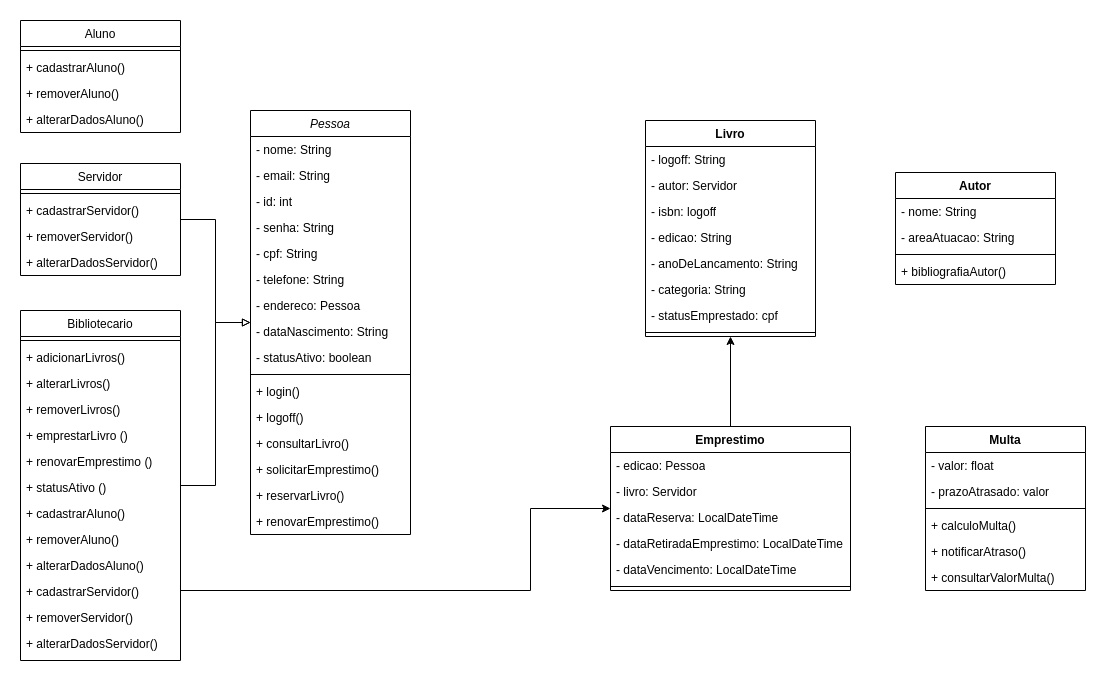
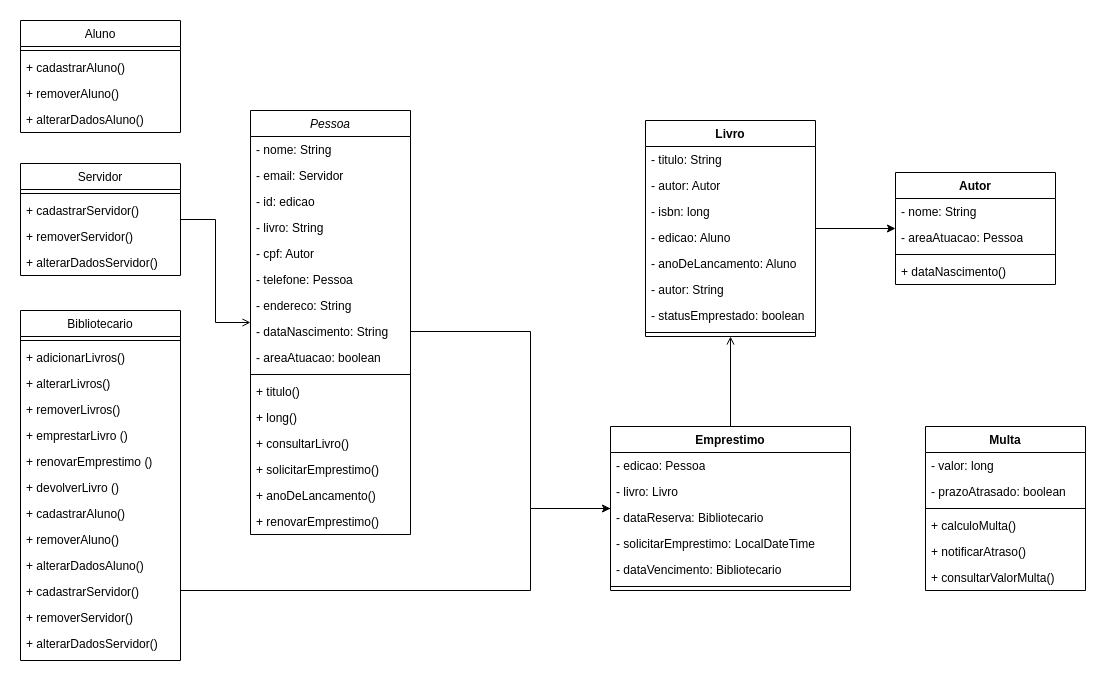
- <mxCell id="48" value="- logoff: String" style="text;strokeColor=none;fillColor=none;align=left;verticalAlign=top;spacingLeft=4;spacingRight=4;overflow=hidden;rotatable=0;points=[[0,0.5],[1,0.5]];portConstraint=eastwest;whiteSpace=wrap;html=1;" parent="47" vertex="1"><mxGeometry y="26" width="170" height="26" as="geometry" /></mxCell>
+ <mxCell id="48" value="- titulo: String" style="text;strokeColor=none;fillColor=none;align=left;verticalAlign=top;spacingLeft=4;spacingRight=4;overflow=hidden;rotatable=0;points=[[0,0.5],[1,0.5]];portConstraint=eastwest;whiteSpace=wrap;html=1;" parent="47" vertex="1"><mxGeometry y="26" width="170" height="26" as="geometry" /></mxCell>
- <mxCell id="4" value="- email: String" style="text;align=left;verticalAlign=top;spacingLeft=4;spacingRight=4;overflow=hidden;rotatable=0;points=[[0,0.5],[1,0.5]];portConstraint=eastwest;rounded=0;shadow=0;html=0;" parent="2" vertex="1"><mxGeometry y="52" width="160" height="26" as="geometry" /></mxCell>
+ <mxCell id="4" value="- email: Servidor" style="text;align=left;verticalAlign=top;spacingLeft=4;spacingRight=4;overflow=hidden;rotatable=0;points=[[0,0.5],[1,0.5]];portConstraint=eastwest;rounded=0;shadow=0;html=0;" parent="2" vertex="1"><mxGeometry y="52" width="160" height="26" as="geometry" /></mxCell>
- <mxCell id="49" value="-&amp;nbsp;autor: Servidor" style="text;strokeColor=none;fillColor=none;align=left;verticalAlign=top;spacingLeft=4;spacingRight=4;overflow=hidden;rotatable=0;points=[[0,0.5],[1,0.5]];portConstraint=eastwest;whiteSpace=wrap;html=1;" parent="47" vertex="1"><mxGeometry y="52" width="170" height="26" as="geometry" /></mxCell>
+ <mxCell id="49" value="-&amp;nbsp;autor: Autor" style="text;strokeColor=none;fillColor=none;align=left;verticalAlign=top;spacingLeft=4;spacingRight=4;overflow=hidden;rotatable=0;points=[[0,0.5],[1,0.5]];portConstraint=eastwest;whiteSpace=wrap;html=1;" parent="47" vertex="1"><mxGeometry y="52" width="170" height="26" as="geometry" /></mxCell>
- <mxCell id="5" value="- id: int" style="text;align=left;verticalAlign=top;spacingLeft=4;spacingRight=4;overflow=hidden;rotatable=0;points=[[0,0.5],[1,0.5]];portConstraint=eastwest;rounded=0;shadow=0;html=0;" parent="2" vertex="1"><mxGeometry y="78" width="160" height="26" as="geometry" /></mxCell>
+ <mxCell id="5" value="- id: edicao" style="text;align=left;verticalAlign=top;spacingLeft=4;spacingRight=4;overflow=hidden;rotatable=0;points=[[0,0.5],[1,0.5]];portConstraint=eastwest;rounded=0;shadow=0;html=0;" parent="2" vertex="1"><mxGeometry y="78" width="160" height="26" as="geometry" /></mxCell>
- <mxCell id="50" value="- isbn: logoff" style="text;strokeColor=none;fillColor=none;align=left;verticalAlign=top;spacingLeft=4;spacingRight=4;overflow=hidden;rotatable=0;points=[[0,0.5],[1,0.5]];portConstraint=eastwest;whiteSpace=wrap;html=1;" parent="47" vertex="1"><mxGeometry y="78" width="170" height="26" as="geometry" /></mxCell>
+ <mxCell id="50" value="- isbn: long" style="text;strokeColor=none;fillColor=none;align=left;verticalAlign=top;spacingLeft=4;spacingRight=4;overflow=hidden;rotatable=0;points=[[0,0.5],[1,0.5]];portConstraint=eastwest;whiteSpace=wrap;html=1;" parent="47" vertex="1"><mxGeometry y="78" width="170" height="26" as="geometry" /></mxCell>
- <mxCell id="6" value="- senha: String" style="text;align=left;verticalAlign=top;spacingLeft=4;spacingRight=4;overflow=hidden;rotatable=0;points=[[0,0.5],[1,0.5]];portConstraint=eastwest;rounded=0;shadow=0;html=0;" parent="2" vertex="1"><mxGeometry y="104" width="160" height="26" as="geometry" /></mxCell>
+ <mxCell id="6" value="- livro: String" style="text;align=left;verticalAlign=top;spacingLeft=4;spacingRight=4;overflow=hidden;rotatable=0;points=[[0,0.5],[1,0.5]];portConstraint=eastwest;rounded=0;shadow=0;html=0;" parent="2" vertex="1"><mxGeometry y="104" width="160" height="26" as="geometry" /></mxCell>
+ <mxCell id="46" style="edgeStyle=orthogonalEdgeStyle;rounded=0;orthogonalLoop=1;jettySize=auto;html=1;" parent="1" source="47" target="56" edge="1"><mxGeometry relative="1" as="geometry" /></mxCell>
- <mxCell id="51" value="- edicao: String" style="text;strokeColor=none;fillColor=none;align=left;verticalAlign=top;spacingLeft=4;spacingRight=4;overflow=hidden;rotatable=0;points=[[0,0.5],[1,0.5]];portConstraint=eastwest;whiteSpace=wrap;html=1;" parent="47" vertex="1"><mxGeometry y="104" width="170" height="26" as="geometry" /></mxCell>
+ <mxCell id="51" value="- edicao: Aluno" style="text;strokeColor=none;fillColor=none;align=left;verticalAlign=top;spacingLeft=4;spacingRight=4;overflow=hidden;rotatable=0;points=[[0,0.5],[1,0.5]];portConstraint=eastwest;whiteSpace=wrap;html=1;" parent="47" vertex="1"><mxGeometry y="104" width="170" height="26" as="geometry" /></mxCell>
- <mxCell id="58" value="- areaAtuacao: String" style="text;strokeColor=none;fillColor=none;align=left;verticalAlign=top;spacingLeft=4;spacingRight=4;overflow=hidden;rotatable=0;points=[[0,0.5],[1,0.5]];portConstraint=eastwest;whiteSpace=wrap;html=1;" parent="56" vertex="1"><mxGeometry y="52" width="160" height="26" as="geometry" /></mxCell>
+ <mxCell id="58" value="- areaAtuacao: Pessoa" style="text;strokeColor=none;fillColor=none;align=left;verticalAlign=top;spacingLeft=4;spacingRight=4;overflow=hidden;rotatable=0;points=[[0,0.5],[1,0.5]];portConstraint=eastwest;whiteSpace=wrap;html=1;" parent="56" vertex="1"><mxGeometry y="52" width="160" height="26" as="geometry" /></mxCell>
- <mxCell id="7" value="- cpf: String" style="text;align=left;verticalAlign=top;spacingLeft=4;spacingRight=4;overflow=hidden;rotatable=0;points=[[0,0.5],[1,0.5]];portConstraint=eastwest;rounded=0;shadow=0;html=0;" parent="2" vertex="1"><mxGeometry y="130" width="160" height="26" as="geometry" /></mxCell>
+ <mxCell id="7" value="- cpf: Autor" style="text;align=left;verticalAlign=top;spacingLeft=4;spacingRight=4;overflow=hidden;rotatable=0;points=[[0,0.5],[1,0.5]];portConstraint=eastwest;rounded=0;shadow=0;html=0;" parent="2" vertex="1"><mxGeometry y="130" width="160" height="26" as="geometry" /></mxCell>
- <mxCell id="52" value="- anoDeLancamento: String" style="text;strokeColor=none;fillColor=none;align=left;verticalAlign=top;spacingLeft=4;spacingRight=4;overflow=hidden;rotatable=0;points=[[0,0.5],[1,0.5]];portConstraint=eastwest;whiteSpace=wrap;html=1;" parent="47" vertex="1"><mxGeometry y="130" width="170" height="26" as="geometry" /></mxCell>
+ <mxCell id="52" value="- anoDeLancamento: Aluno" style="text;strokeColor=none;fillColor=none;align=left;verticalAlign=top;spacingLeft=4;spacingRight=4;overflow=hidden;rotatable=0;points=[[0,0.5],[1,0.5]];portConstraint=eastwest;whiteSpace=wrap;html=1;" parent="47" vertex="1"><mxGeometry y="130" width="170" height="26" as="geometry" /></mxCell>
- <mxCell id="60" value="+ bibliografiaAutor()" style="text;strokeColor=none;fillColor=none;align=left;verticalAlign=top;spacingLeft=4;spacingRight=4;overflow=hidden;rotatable=0;points=[[0,0.5],[1,0.5]];portConstraint=eastwest;whiteSpace=wrap;html=1;" parent="56" vertex="1"><mxGeometry y="86" width="160" height="26" as="geometry" /></mxCell>
+ <mxCell id="60" value="+ dataNascimento()" style="text;strokeColor=none;fillColor=none;align=left;verticalAlign=top;spacingLeft=4;spacingRight=4;overflow=hidden;rotatable=0;points=[[0,0.5],[1,0.5]];portConstraint=eastwest;whiteSpace=wrap;html=1;" parent="56" vertex="1"><mxGeometry y="86" width="160" height="26" as="geometry" /></mxCell>
- <mxCell id="8" value="- telefone: String" style="text;align=left;verticalAlign=top;spacingLeft=4;spacingRight=4;overflow=hidden;rotatable=0;points=[[0,0.5],[1,0.5]];portConstraint=eastwest;rounded=0;shadow=0;html=0;" parent="2" vertex="1"><mxGeometry y="156" width="160" height="26" as="geometry" /></mxCell>
+ <mxCell id="8" value="- telefone: Pessoa" style="text;align=left;verticalAlign=top;spacingLeft=4;spacingRight=4;overflow=hidden;rotatable=0;points=[[0,0.5],[1,0.5]];portConstraint=eastwest;rounded=0;shadow=0;html=0;" parent="2" vertex="1"><mxGeometry y="156" width="160" height="26" as="geometry" /></mxCell>
- <mxCell id="53" value="- categoria: String" style="text;strokeColor=none;fillColor=none;align=left;verticalAlign=top;spacingLeft=4;spacingRight=4;overflow=hidden;rotatable=0;points=[[0,0.5],[1,0.5]];portConstraint=eastwest;whiteSpace=wrap;html=1;" parent="47" vertex="1"><mxGeometry y="156" width="170" height="26" as="geometry" /></mxCell>
+ <mxCell id="53" value="- autor: String" style="text;strokeColor=none;fillColor=none;align=left;verticalAlign=top;spacingLeft=4;spacingRight=4;overflow=hidden;rotatable=0;points=[[0,0.5],[1,0.5]];portConstraint=eastwest;whiteSpace=wrap;html=1;" parent="47" vertex="1"><mxGeometry y="156" width="170" height="26" as="geometry" /></mxCell>
- <mxCell id="9" value="- endereco: Pessoa" style="text;align=left;verticalAlign=top;spacingLeft=4;spacingRight=4;overflow=hidden;rotatable=0;points=[[0,0.5],[1,0.5]];portConstraint=eastwest;rounded=0;shadow=0;html=0;" parent="2" vertex="1"><mxGeometry y="182" width="160" height="26" as="geometry" /></mxCell>
+ <mxCell id="9" value="- endereco: String" style="text;align=left;verticalAlign=top;spacingLeft=4;spacingRight=4;overflow=hidden;rotatable=0;points=[[0,0.5],[1,0.5]];portConstraint=eastwest;rounded=0;shadow=0;html=0;" parent="2" vertex="1"><mxGeometry y="182" width="160" height="26" as="geometry" /></mxCell>
- <mxCell id="54" value="- statusEmprestado: cpf" style="text;strokeColor=none;fillColor=none;align=left;verticalAlign=top;spacingLeft=4;spacingRight=4;overflow=hidden;rotatable=0;points=[[0,0.5],[1,0.5]];portConstraint=eastwest;whiteSpace=wrap;html=1;" parent="47" vertex="1"><mxGeometry y="182" width="170" height="26" as="geometry" /></mxCell>
+ <mxCell id="54" value="- statusEmprestado: boolean" style="text;strokeColor=none;fillColor=none;align=left;verticalAlign=top;spacingLeft=4;spacingRight=4;overflow=hidden;rotatable=0;points=[[0,0.5],[1,0.5]];portConstraint=eastwest;whiteSpace=wrap;html=1;" parent="47" vertex="1"><mxGeometry y="182" width="170" height="26" as="geometry" /></mxCell>
- <mxCell id="24" style="edgeStyle=orthogonalEdgeStyle;rounded=0;orthogonalLoop=1;jettySize=auto;html=1;endArrow=block;endFill=0;" parent="1" source="25" target="2" edge="1"><mxGeometry relative="1" as="geometry" /></mxCell>
+ <mxCell id="24" style="edgeStyle=orthogonalEdgeStyle;rounded=0;orthogonalLoop=1;jettySize=auto;html=1;endArrow=open;endFill=0;" parent="1" source="25" target="2" edge="1"><mxGeometry relative="1" as="geometry" /></mxCell>
- <mxCell id="61" style="edgeStyle=orthogonalEdgeStyle;rounded=0;orthogonalLoop=1;jettySize=auto;html=1;" parent="1" source="62" target="47" edge="1"><mxGeometry relative="1" as="geometry" /></mxCell>
+ <mxCell id="61" style="edgeStyle=orthogonalEdgeStyle;rounded=0;orthogonalLoop=1;jettySize=auto;html=1;endArrow=open;" parent="1" source="62" target="47" edge="1"><mxGeometry relative="1" as="geometry" /></mxCell>
- <mxCell id="11" value="- statusAtivo: boolean" style="text;align=left;verticalAlign=top;spacingLeft=4;spacingRight=4;overflow=hidden;rotatable=0;points=[[0,0.5],[1,0.5]];portConstraint=eastwest;rounded=0;shadow=0;html=0;" parent="2" vertex="1"><mxGeometry y="234" width="160" height="26" as="geometry" /></mxCell>
+ <mxCell id="11" value="- areaAtuacao: boolean" style="text;align=left;verticalAlign=top;spacingLeft=4;spacingRight=4;overflow=hidden;rotatable=0;points=[[0,0.5],[1,0.5]];portConstraint=eastwest;rounded=0;shadow=0;html=0;" parent="2" vertex="1"><mxGeometry y="234" width="160" height="26" as="geometry" /></mxCell>
+ <mxCell id="76" style="edgeStyle=orthogonalEdgeStyle;rounded=0;orthogonalLoop=1;jettySize=auto;html=1;" parent="1" source="10" target="62" edge="1"><mxGeometry relative="1" as="geometry"><Array as="points"><mxPoint x="530" y="331" /><mxPoint x="530" y="508" /></Array></mxGeometry></mxCell>
- <mxCell id="13" value="+ login()" style="text;align=left;verticalAlign=top;spacingLeft=4;spacingRight=4;overflow=hidden;rotatable=0;points=[[0,0.5],[1,0.5]];portConstraint=eastwest;" parent="2" vertex="1"><mxGeometry y="268" width="160" height="26" as="geometry" /></mxCell>
+ <mxCell id="13" value="+ titulo()" style="text;align=left;verticalAlign=top;spacingLeft=4;spacingRight=4;overflow=hidden;rotatable=0;points=[[0,0.5],[1,0.5]];portConstraint=eastwest;" parent="2" vertex="1"><mxGeometry y="268" width="160" height="26" as="geometry" /></mxCell>
- <mxCell id="14" value="+ logoff()" style="text;align=left;verticalAlign=top;spacingLeft=4;spacingRight=4;overflow=hidden;rotatable=0;points=[[0,0.5],[1,0.5]];portConstraint=eastwest;" parent="2" vertex="1"><mxGeometry y="294" width="160" height="26" as="geometry" /></mxCell>
+ <mxCell id="14" value="+ long()" style="text;align=left;verticalAlign=top;spacingLeft=4;spacingRight=4;overflow=hidden;rotatable=0;points=[[0,0.5],[1,0.5]];portConstraint=eastwest;" parent="2" vertex="1"><mxGeometry y="294" width="160" height="26" as="geometry" /></mxCell>
- <mxCell id="30" style="edgeStyle=orthogonalEdgeStyle;rounded=0;orthogonalLoop=1;jettySize=auto;html=1;endArrow=block;endFill=0;" parent="1" source="32" target="2" edge="1"><mxGeometry relative="1" as="geometry" /></mxCell>
- <mxCell id="70" value="- valor: float" style="text;strokeColor=none;fillColor=none;align=left;verticalAlign=top;spacingLeft=4;spacingRight=4;overflow=hidden;rotatable=0;points=[[0,0.5],[1,0.5]];portConstraint=eastwest;whiteSpace=wrap;html=1;" parent="69" vertex="1"><mxGeometry y="26" width="160" height="26" as="geometry" /></mxCell>
+ <mxCell id="70" value="- valor: long" style="text;strokeColor=none;fillColor=none;align=left;verticalAlign=top;spacingLeft=4;spacingRight=4;overflow=hidden;rotatable=0;points=[[0,0.5],[1,0.5]];portConstraint=eastwest;whiteSpace=wrap;html=1;" parent="69" vertex="1"><mxGeometry y="26" width="160" height="26" as="geometry" /></mxCell>
- <mxCell id="39" value="+ statusAtivo ()" style="text;align=left;verticalAlign=top;spacingLeft=4;spacingRight=4;overflow=hidden;rotatable=0;points=[[0,0.5],[1,0.5]];portConstraint=eastwest;" parent="32" vertex="1"><mxGeometry y="164" width="160" height="26" as="geometry" /></mxCell>
+ <mxCell id="39" value="+ devolverLivro ()" style="text;align=left;verticalAlign=top;spacingLeft=4;spacingRight=4;overflow=hidden;rotatable=0;points=[[0,0.5],[1,0.5]];portConstraint=eastwest;" parent="32" vertex="1"><mxGeometry y="164" width="160" height="26" as="geometry" /></mxCell>
- <mxCell id="64" value="- livro: Servidor" style="text;strokeColor=none;fillColor=none;align=left;verticalAlign=top;spacingLeft=4;spacingRight=4;overflow=hidden;rotatable=0;points=[[0,0.5],[1,0.5]];portConstraint=eastwest;whiteSpace=wrap;html=1;" parent="62" vertex="1"><mxGeometry y="52" width="240" height="26" as="geometry" /></mxCell>
+ <mxCell id="64" value="- livro: Livro" style="text;strokeColor=none;fillColor=none;align=left;verticalAlign=top;spacingLeft=4;spacingRight=4;overflow=hidden;rotatable=0;points=[[0,0.5],[1,0.5]];portConstraint=eastwest;whiteSpace=wrap;html=1;" parent="62" vertex="1"><mxGeometry y="52" width="240" height="26" as="geometry" /></mxCell>
- <mxCell id="71" value="- prazoAtrasado: valor" style="text;strokeColor=none;fillColor=none;align=left;verticalAlign=top;spacingLeft=4;spacingRight=4;overflow=hidden;rotatable=0;points=[[0,0.5],[1,0.5]];portConstraint=eastwest;whiteSpace=wrap;html=1;" parent="69" vertex="1"><mxGeometry y="52" width="160" height="26" as="geometry" /></mxCell>
+ <mxCell id="71" value="- prazoAtrasado: boolean" style="text;strokeColor=none;fillColor=none;align=left;verticalAlign=top;spacingLeft=4;spacingRight=4;overflow=hidden;rotatable=0;points=[[0,0.5],[1,0.5]];portConstraint=eastwest;whiteSpace=wrap;html=1;" parent="69" vertex="1"><mxGeometry y="52" width="160" height="26" as="geometry" /></mxCell>
- <mxCell id="17" value="+ reservarLivro()" style="text;align=left;verticalAlign=top;spacingLeft=4;spacingRight=4;overflow=hidden;rotatable=0;points=[[0,0.5],[1,0.5]];portConstraint=eastwest;" parent="2" vertex="1"><mxGeometry y="372" width="160" height="26" as="geometry" /></mxCell>
+ <mxCell id="17" value="+ anoDeLancamento()" style="text;align=left;verticalAlign=top;spacingLeft=4;spacingRight=4;overflow=hidden;rotatable=0;points=[[0,0.5],[1,0.5]];portConstraint=eastwest;" parent="2" vertex="1"><mxGeometry y="372" width="160" height="26" as="geometry" /></mxCell>
- <mxCell id="31" style="edgeStyle=orthogonalEdgeStyle;rounded=0;orthogonalLoop=1;jettySize=auto;html=1;" parent="1" source="32" target="62" edge="1"><mxGeometry relative="1" as="geometry"><Array as="points"><mxPoint x="530" y="590" /><mxPoint x="530" y="508" /></Array></mxGeometry></mxCell>
+ <mxCell id="31" style="edgeStyle=orthogonalEdgeStyle;rounded=0;orthogonalLoop=1;jettySize=auto;html=1;endArrow=none;" parent="1" source="32" target="62" edge="1"><mxGeometry relative="1" as="geometry"><Array as="points"><mxPoint x="530" y="590" /><mxPoint x="530" y="508" /></Array></mxGeometry></mxCell>
- <mxCell id="65" value="- dataReserva: LocalDateTime" style="text;strokeColor=none;fillColor=none;align=left;verticalAlign=top;spacingLeft=4;spacingRight=4;overflow=hidden;rotatable=0;points=[[0,0.5],[1,0.5]];portConstraint=eastwest;whiteSpace=wrap;html=1;" parent="62" vertex="1"><mxGeometry y="78" width="240" height="26" as="geometry" /></mxCell>
+ <mxCell id="65" value="- dataReserva: Bibliotecario" style="text;strokeColor=none;fillColor=none;align=left;verticalAlign=top;spacingLeft=4;spacingRight=4;overflow=hidden;rotatable=0;points=[[0,0.5],[1,0.5]];portConstraint=eastwest;whiteSpace=wrap;html=1;" parent="62" vertex="1"><mxGeometry y="78" width="240" height="26" as="geometry" /></mxCell>
- <mxCell id="66" value="- dataRetiradaEmprestimo: LocalDateTime" style="text;strokeColor=none;fillColor=none;align=left;verticalAlign=top;spacingLeft=4;spacingRight=4;overflow=hidden;rotatable=0;points=[[0,0.5],[1,0.5]];portConstraint=eastwest;whiteSpace=wrap;html=1;" parent="62" vertex="1"><mxGeometry y="104" width="240" height="26" as="geometry" /></mxCell>
+ <mxCell id="66" value="- solicitarEmprestimo: LocalDateTime" style="text;strokeColor=none;fillColor=none;align=left;verticalAlign=top;spacingLeft=4;spacingRight=4;overflow=hidden;rotatable=0;points=[[0,0.5],[1,0.5]];portConstraint=eastwest;whiteSpace=wrap;html=1;" parent="62" vertex="1"><mxGeometry y="104" width="240" height="26" as="geometry" /></mxCell>
- <mxCell id="67" value="- dataVencimento: LocalDateTime" style="text;strokeColor=none;fillColor=none;align=left;verticalAlign=top;spacingLeft=4;spacingRight=4;overflow=hidden;rotatable=0;points=[[0,0.5],[1,0.5]];portConstraint=eastwest;whiteSpace=wrap;html=1;" parent="62" vertex="1"><mxGeometry y="130" width="240" height="26" as="geometry" /></mxCell>
+ <mxCell id="67" value="- dataVencimento: Bibliotecario" style="text;strokeColor=none;fillColor=none;align=left;verticalAlign=top;spacingLeft=4;spacingRight=4;overflow=hidden;rotatable=0;points=[[0,0.5],[1,0.5]];portConstraint=eastwest;whiteSpace=wrap;html=1;" parent="62" vertex="1"><mxGeometry y="130" width="240" height="26" as="geometry" /></mxCell>
